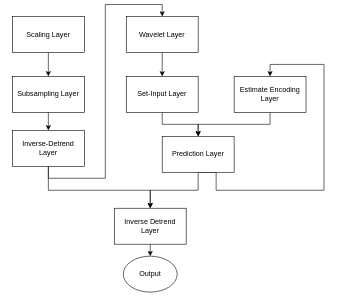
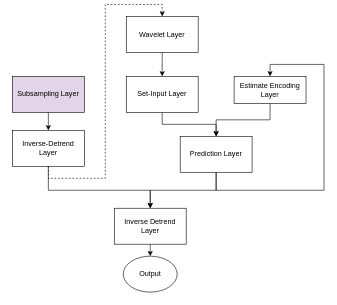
- <mxCell id="3" value="Scaling Layer" style="rounded=0;whiteSpace=wrap;html=1;" parent="1" vertex="1"><mxGeometry x="20" y="20" width="120" height="60" as="geometry" /></mxCell>
- <mxCell id="2" style="edgeStyle=orthogonalEdgeStyle;rounded=0;orthogonalLoop=1;jettySize=auto;html=1;exitX=0.5;exitY=1;exitDx=0;exitDy=0;" parent="1" source="3" target="5" edge="1"><mxGeometry relative="1" as="geometry" /></mxCell>
- <mxCell id="6" style="edgeStyle=orthogonalEdgeStyle;rounded=0;orthogonalLoop=1;jettySize=auto;html=1;exitX=0.5;exitY=1;exitDx=0;exitDy=0;entryX=0.5;entryY=0;entryDx=0;entryDy=0;" edge="1" parent="1" source="8" target="10"><mxGeometry relative="1" as="geometry" /></mxCell>
+ <mxCell id="6" style="edgeStyle=orthogonalEdgeStyle;rounded=0;orthogonalLoop=1;jettySize=auto;html=1;exitX=0.5;exitY=1;exitDx=0;exitDy=0;entryX=0.5;entryY=0;entryDx=0;entryDy=0;dashed=1;" edge="1" parent="1" source="8" target="10"><mxGeometry relative="1" as="geometry" /></mxCell>
- <mxCell id="5" value="Subsampling Layer" style="rounded=0;whiteSpace=wrap;html=1;" parent="1" vertex="1"><mxGeometry x="20" y="120" width="120" height="60" as="geometry" /></mxCell>
+ <mxCell id="5" value="Subsampling Layer" style="rounded=0;whiteSpace=wrap;html=1;fillColor=#e1d5e7;" parent="1" vertex="1"><mxGeometry x="20" y="120" width="120" height="60" as="geometry" /></mxCell>
- <mxCell id="14" value="Estimate Encoding Layer" style="rounded=0;whiteSpace=wrap;html=1;" parent="1" vertex="1"><mxGeometry x="390" y="120" width="120" height="60" as="geometry" /></mxCell>
+ <mxCell id="14" value="Estimate Encoding Layer" style="rounded=0;whiteSpace=wrap;html=1;" parent="1" vertex="1"><mxGeometry x="390" y="120" width="120" height="45" as="geometry" /></mxCell>
- <mxCell id="17" value="Prediction Layer" style="rounded=0;whiteSpace=wrap;html=1;" parent="1" vertex="1"><mxGeometry x="270" y="220" width="120" height="60" as="geometry" /></mxCell>
+ <mxCell id="17" value="Prediction Layer" style="rounded=0;whiteSpace=wrap;html=1;" parent="1" vertex="1"><mxGeometry x="300" y="220" width="120" height="60" as="geometry" /></mxCell>
